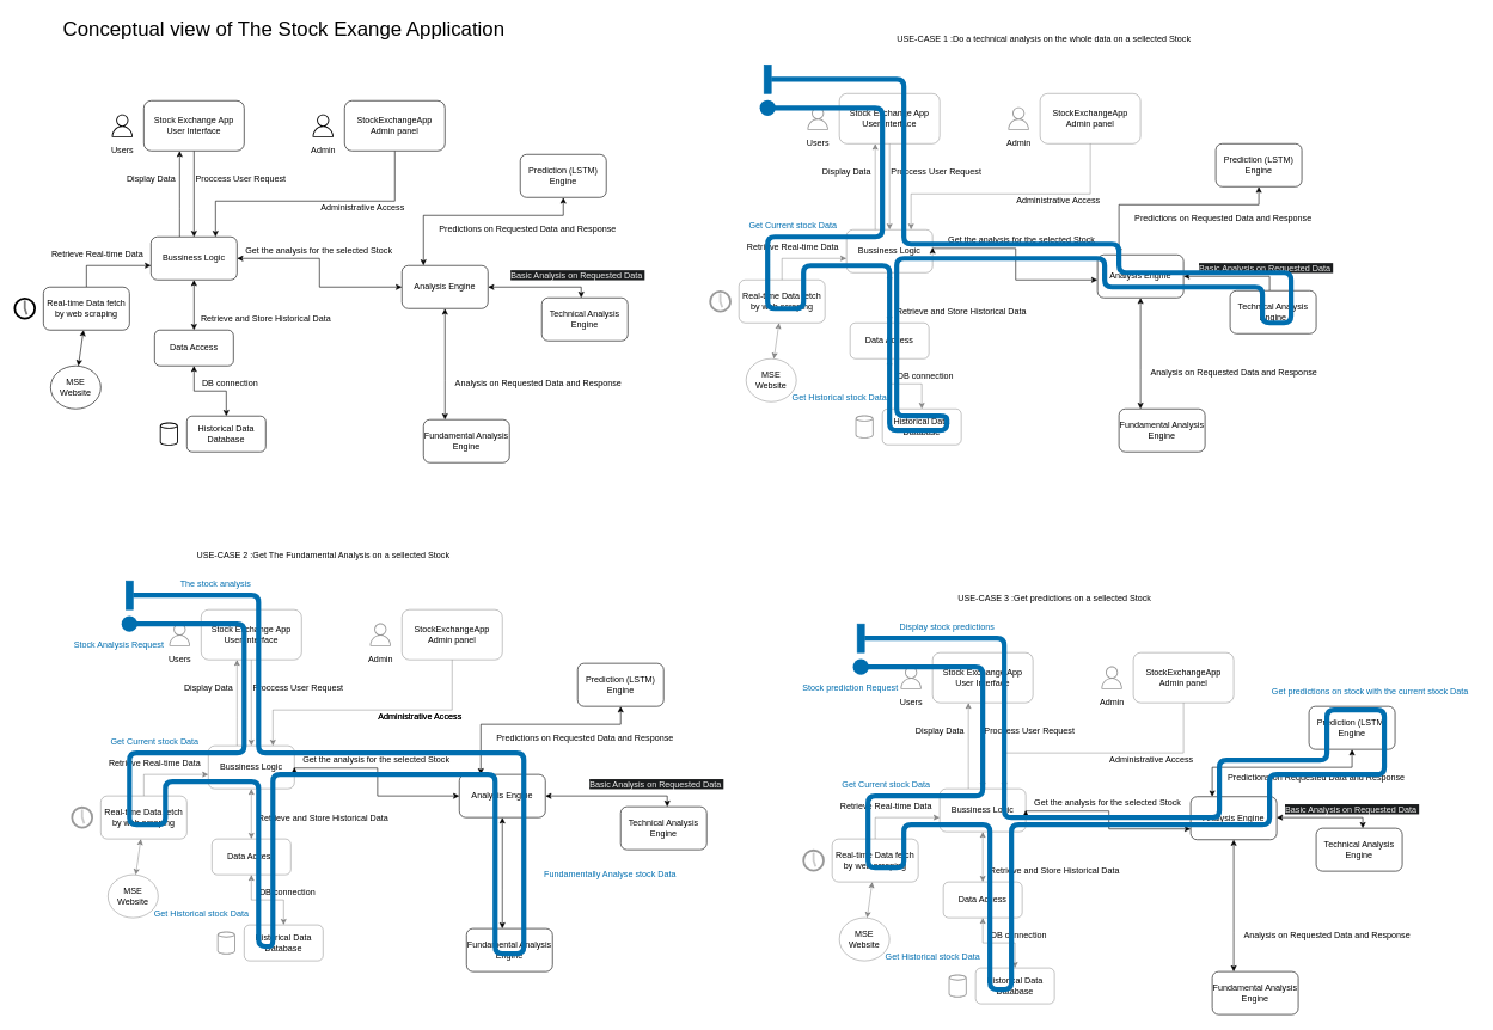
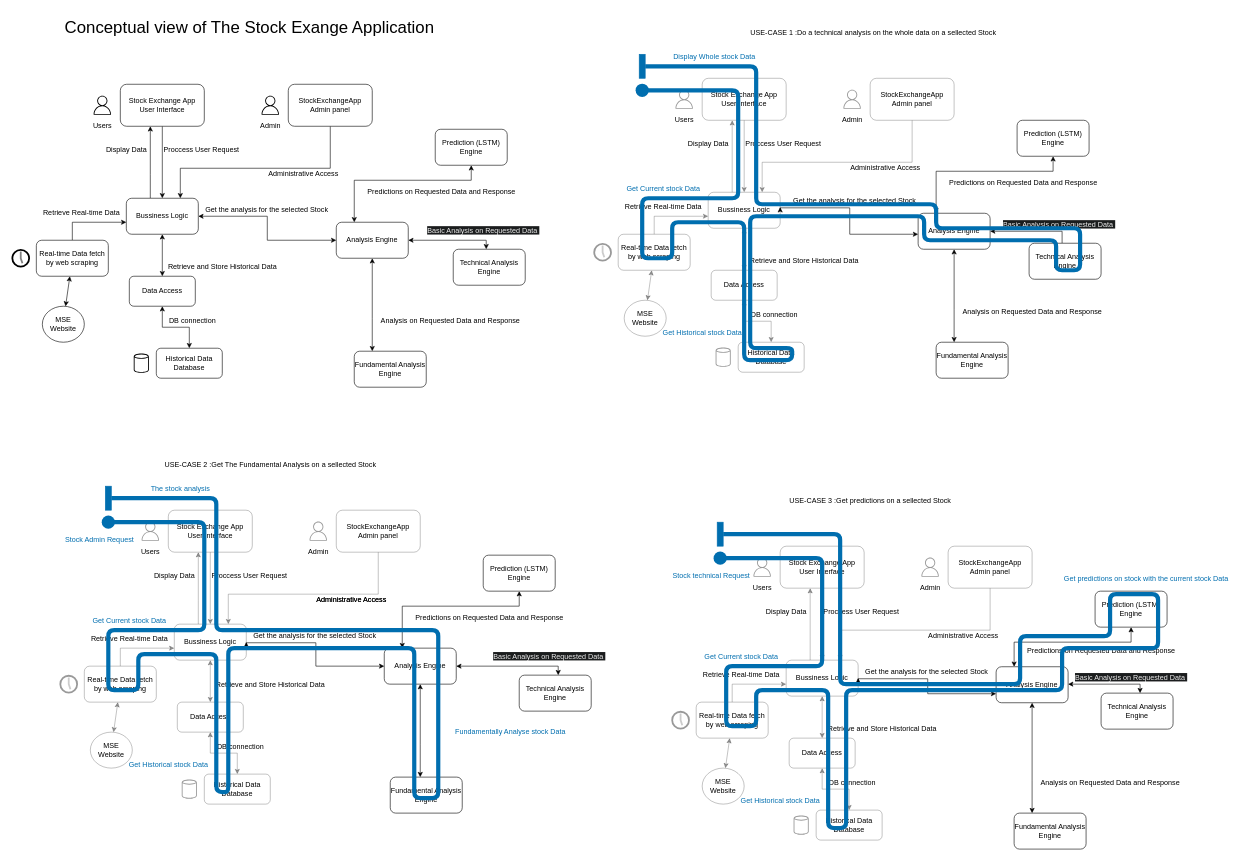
- <mxCell id="127" value="&lt;font style=&quot;font-size: 28px;&quot;&gt;Conceptual view of The Stock Exange Application&lt;/font&gt;" style="text;html=1;align=center;verticalAlign=middle;resizable=0;points=[];autosize=1;strokeColor=none;fillColor=none;" parent="1" vertex="1"><mxGeometry x="75" y="15" width="640" height="50" as="geometry" /></mxCell>
+ <mxCell id="127" value="&lt;font style=&quot;font-size: 28px;&quot;&gt;Conceptual view of The Stock Exange Application&lt;/font&gt;" style="text;html=1;align=center;verticalAlign=middle;resizable=0;points=[];autosize=1;strokeColor=none;fillColor=none;" parent="1" vertex="1"><mxGeometry x="95" y="20" width="640" height="50" as="geometry" /></mxCell>
+ <mxCell id="60" value="Display Whole stock Data" style="text;html=1;align=center;verticalAlign=middle;resizable=0;points=[];autosize=1;strokeColor=none;fillColor=none;opacity=40;fontColor=#006eaf;" parent="1" vertex="1"><mxGeometry x="1110" y="80" width="160" height="30" as="geometry" /></mxCell>
- <mxCell id="119" value="USE-CASE 3 :Get predictions on a sellected Stock" style="text;html=1;align=center;verticalAlign=middle;resizable=0;points=[];autosize=1;strokeColor=none;fillColor=none;opacity=40;" parent="1" vertex="1"><mxGeometry x="1325" y="820" width="290" height="30" as="geometry" /></mxCell>
+ <mxCell id="119" value="USE-CASE 3 :Get predictions on a sellected Stock" style="text;html=1;align=center;verticalAlign=middle;resizable=0;points=[];autosize=1;strokeColor=none;fillColor=none;opacity=40;" parent="1" vertex="1"><mxGeometry x="1305" y="820" width="290" height="30" as="geometry" /></mxCell>
- <mxCell id="123" value="Display stock predictions" style="text;html=1;align=center;verticalAlign=middle;resizable=0;points=[];autosize=1;strokeColor=none;fillColor=none;opacity=40;fontColor=#006eaf;" parent="1" vertex="1"><mxGeometry x="1240" y="860" width="160" height="30" as="geometry" /></mxCell>
- <mxCell id="90" value="Stock Analysis Request" style="text;html=1;align=center;verticalAlign=middle;resizable=0;points=[];autosize=1;opacity=40;fontColor=#006eaf;" parent="1" vertex="1"><mxGeometry x="90" y="885" width="150" height="30" as="geometry" /></mxCell>
+ <mxCell id="90" value="Stock Admin Request" style="text;html=1;align=center;verticalAlign=middle;resizable=0;points=[];autosize=1;opacity=40;fontColor=#006eaf;" parent="1" vertex="1"><mxGeometry x="90" y="885" width="150" height="30" as="geometry" /></mxCell>
- <mxCell id="122" value="Stock prediction Request" style="text;html=1;align=center;verticalAlign=middle;resizable=0;points=[];autosize=1;opacity=40;fontColor=#006eaf;" parent="1" vertex="1"><mxGeometry x="1105" y="945" width="160" height="30" as="geometry" /></mxCell>
+ <mxCell id="122" value="Stock technical Request" style="text;html=1;align=center;verticalAlign=middle;resizable=0;points=[];autosize=1;opacity=40;fontColor=#006eaf;" parent="1" vertex="1"><mxGeometry x="1105" y="945" width="160" height="30" as="geometry" /></mxCell>
